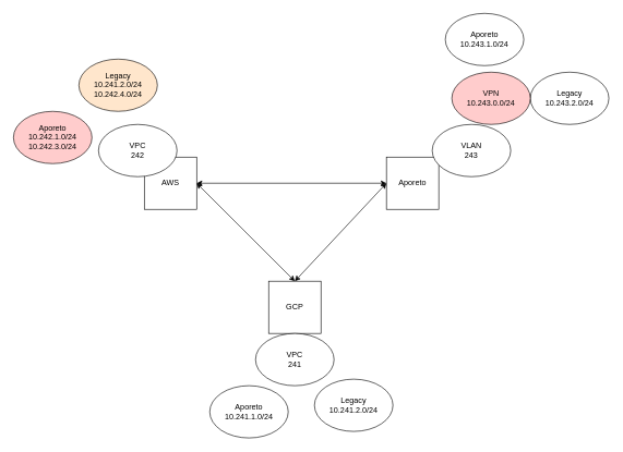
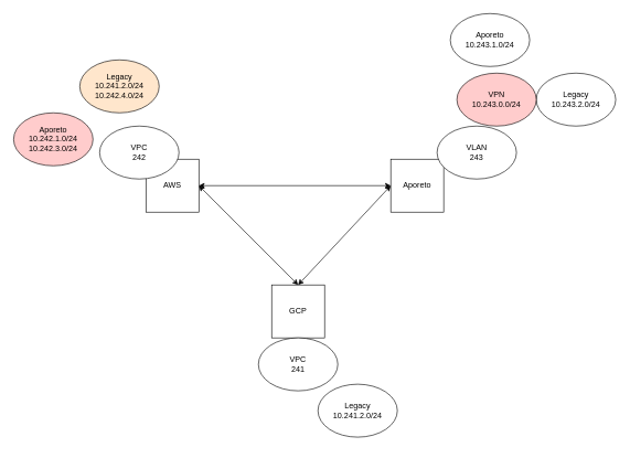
- <mxCell id="15" value="Aporeto&lt;br&gt;10.241.1.0/24" style="ellipse;whiteSpace=wrap;html=1;" vertex="1" parent="1"><mxGeometry x="320" y="590" width="120" height="80" as="geometry" /></mxCell>
